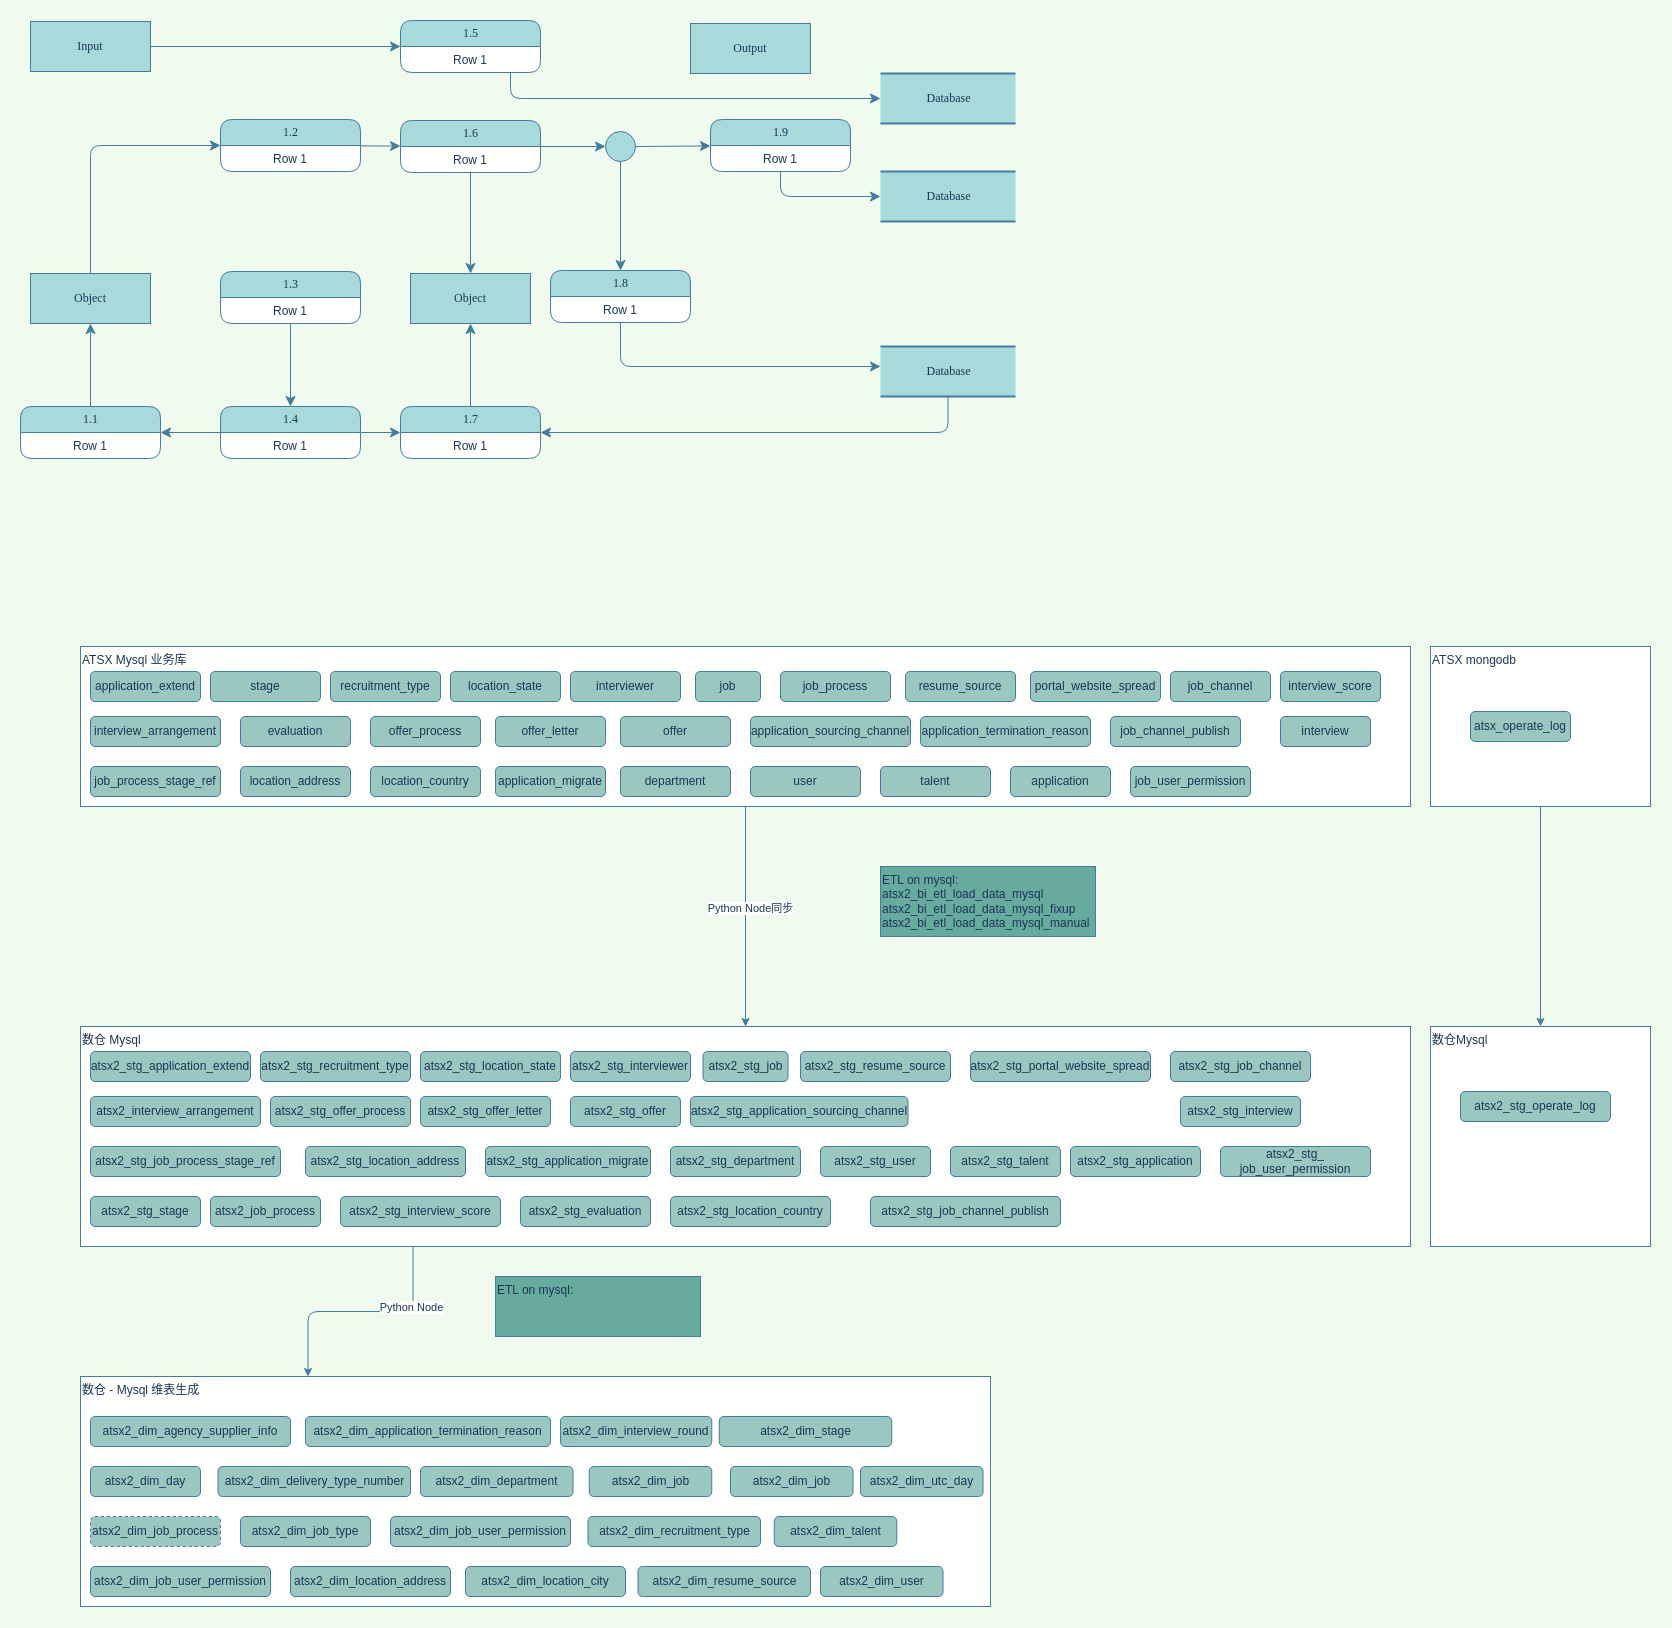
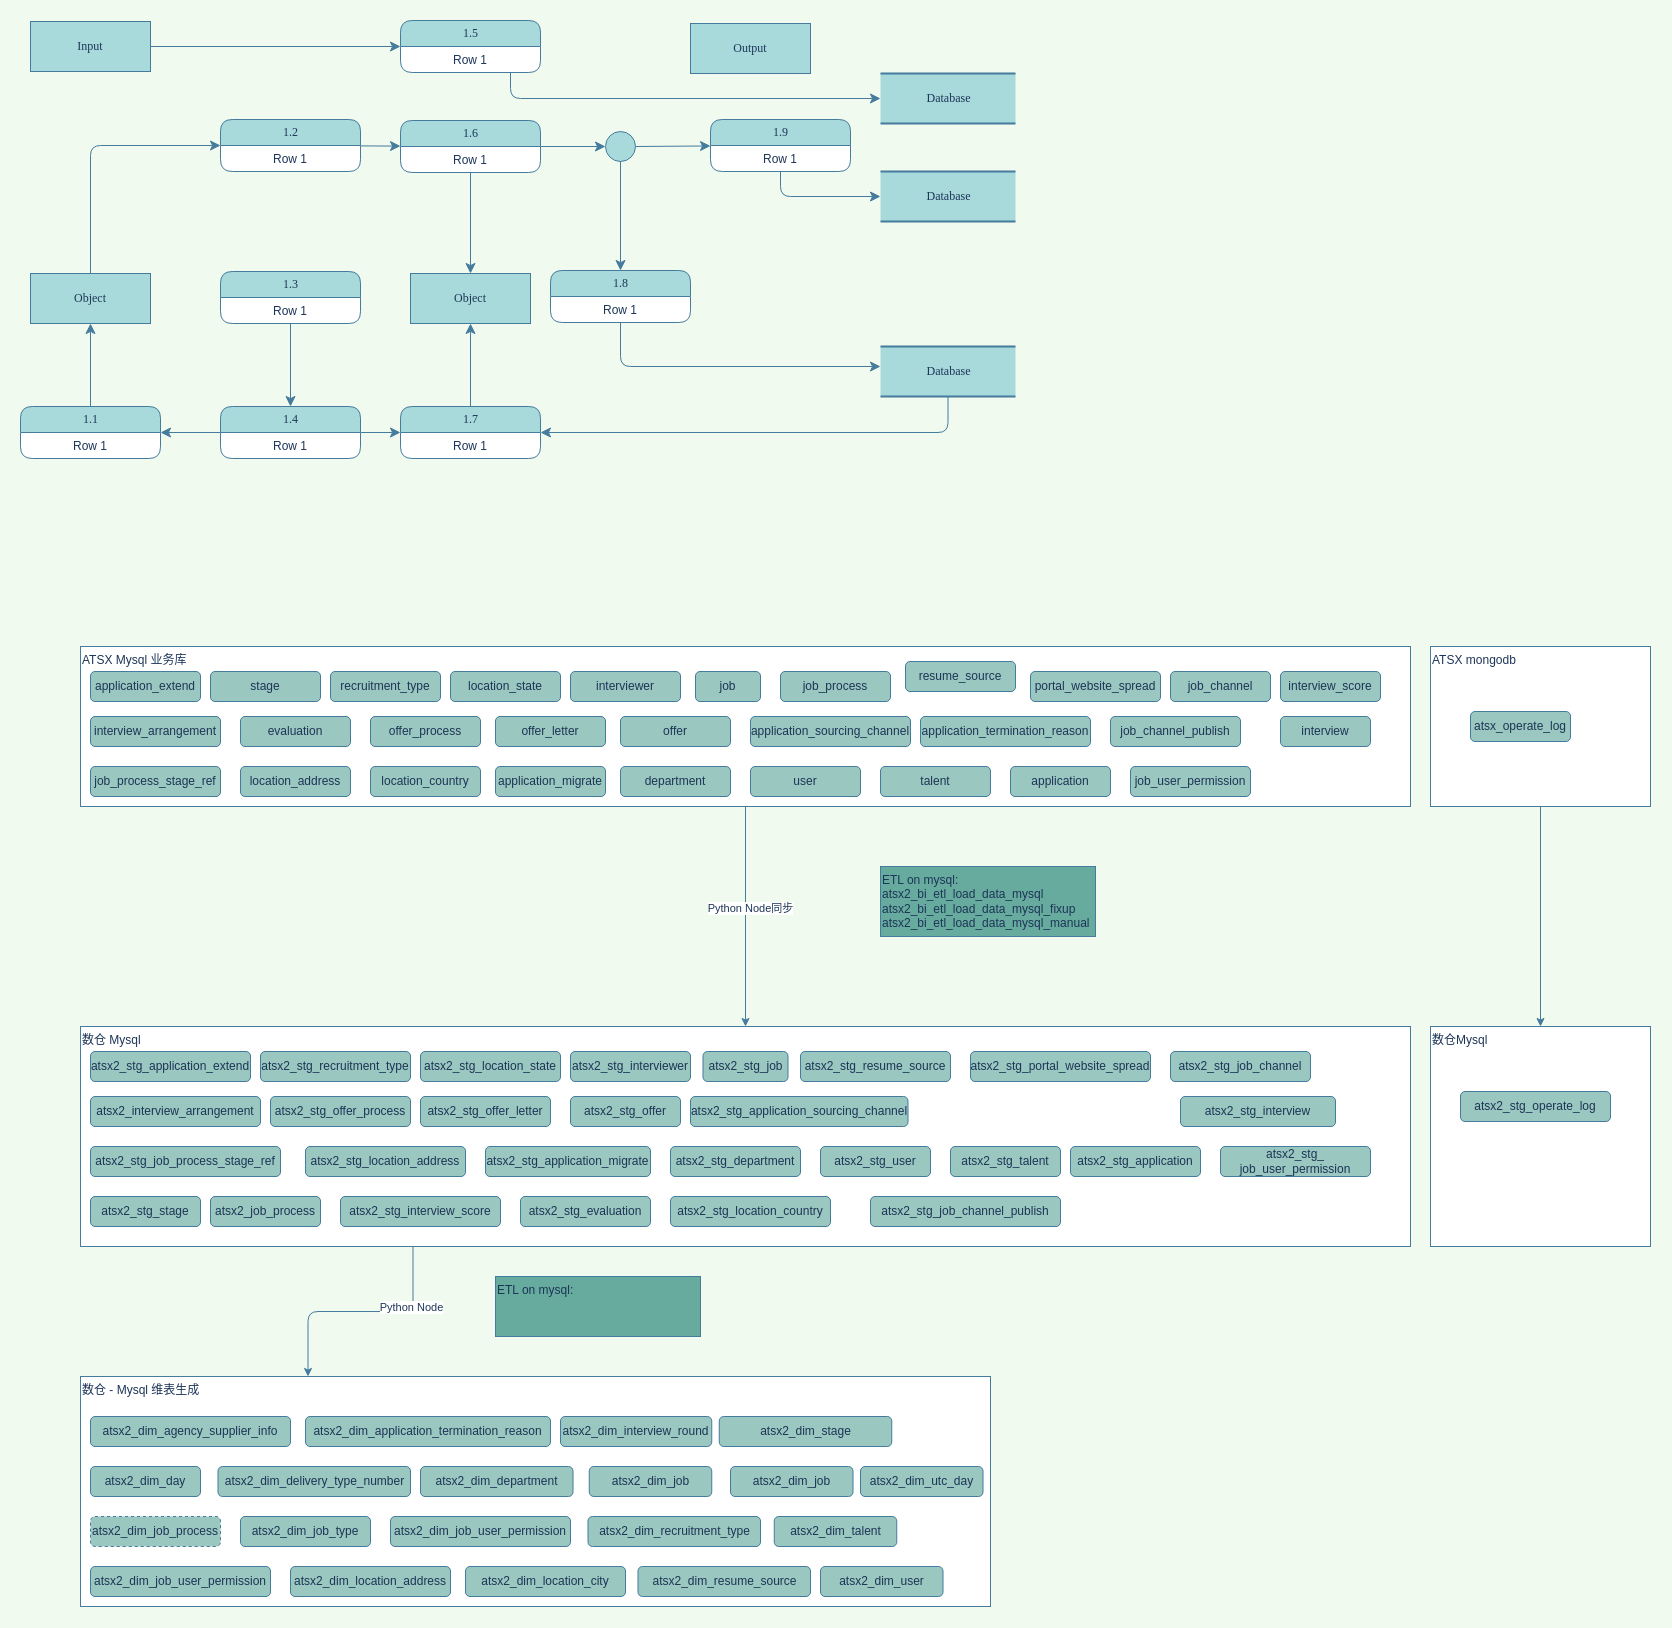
- <mxCell id="55" value="resume_source" style="rounded=1;whiteSpace=wrap;html=1;sketch=0;strokeColor=#457B9D;fillColor=#9AC7BF;fontColor=#1D3557;align=center;" vertex="1" parent="1"><mxGeometry x="905" y="671" width="110" height="30" as="geometry" /></mxCell>
+ <mxCell id="55" value="resume_source" style="rounded=1;whiteSpace=wrap;html=1;sketch=0;strokeColor=#457B9D;fillColor=#9AC7BF;fontColor=#1D3557;align=center;" vertex="1" parent="1"><mxGeometry x="905" y="661" width="110" height="30" as="geometry" /></mxCell>
- <mxCell id="95" value="atsx2_stg_interview" style="rounded=1;whiteSpace=wrap;html=1;sketch=0;strokeColor=#457B9D;fillColor=#9AC7BF;fontColor=#1D3557;align=center;" vertex="1" parent="1"><mxGeometry x="1180" y="1096" width="120" height="30" as="geometry" /></mxCell>
+ <mxCell id="95" value="atsx2_stg_interview" style="rounded=1;whiteSpace=wrap;html=1;sketch=0;strokeColor=#457B9D;fillColor=#9AC7BF;fontColor=#1D3557;align=center;" vertex="1" parent="1"><mxGeometry x="1180" y="1096" width="155" height="30" as="geometry" /></mxCell>
